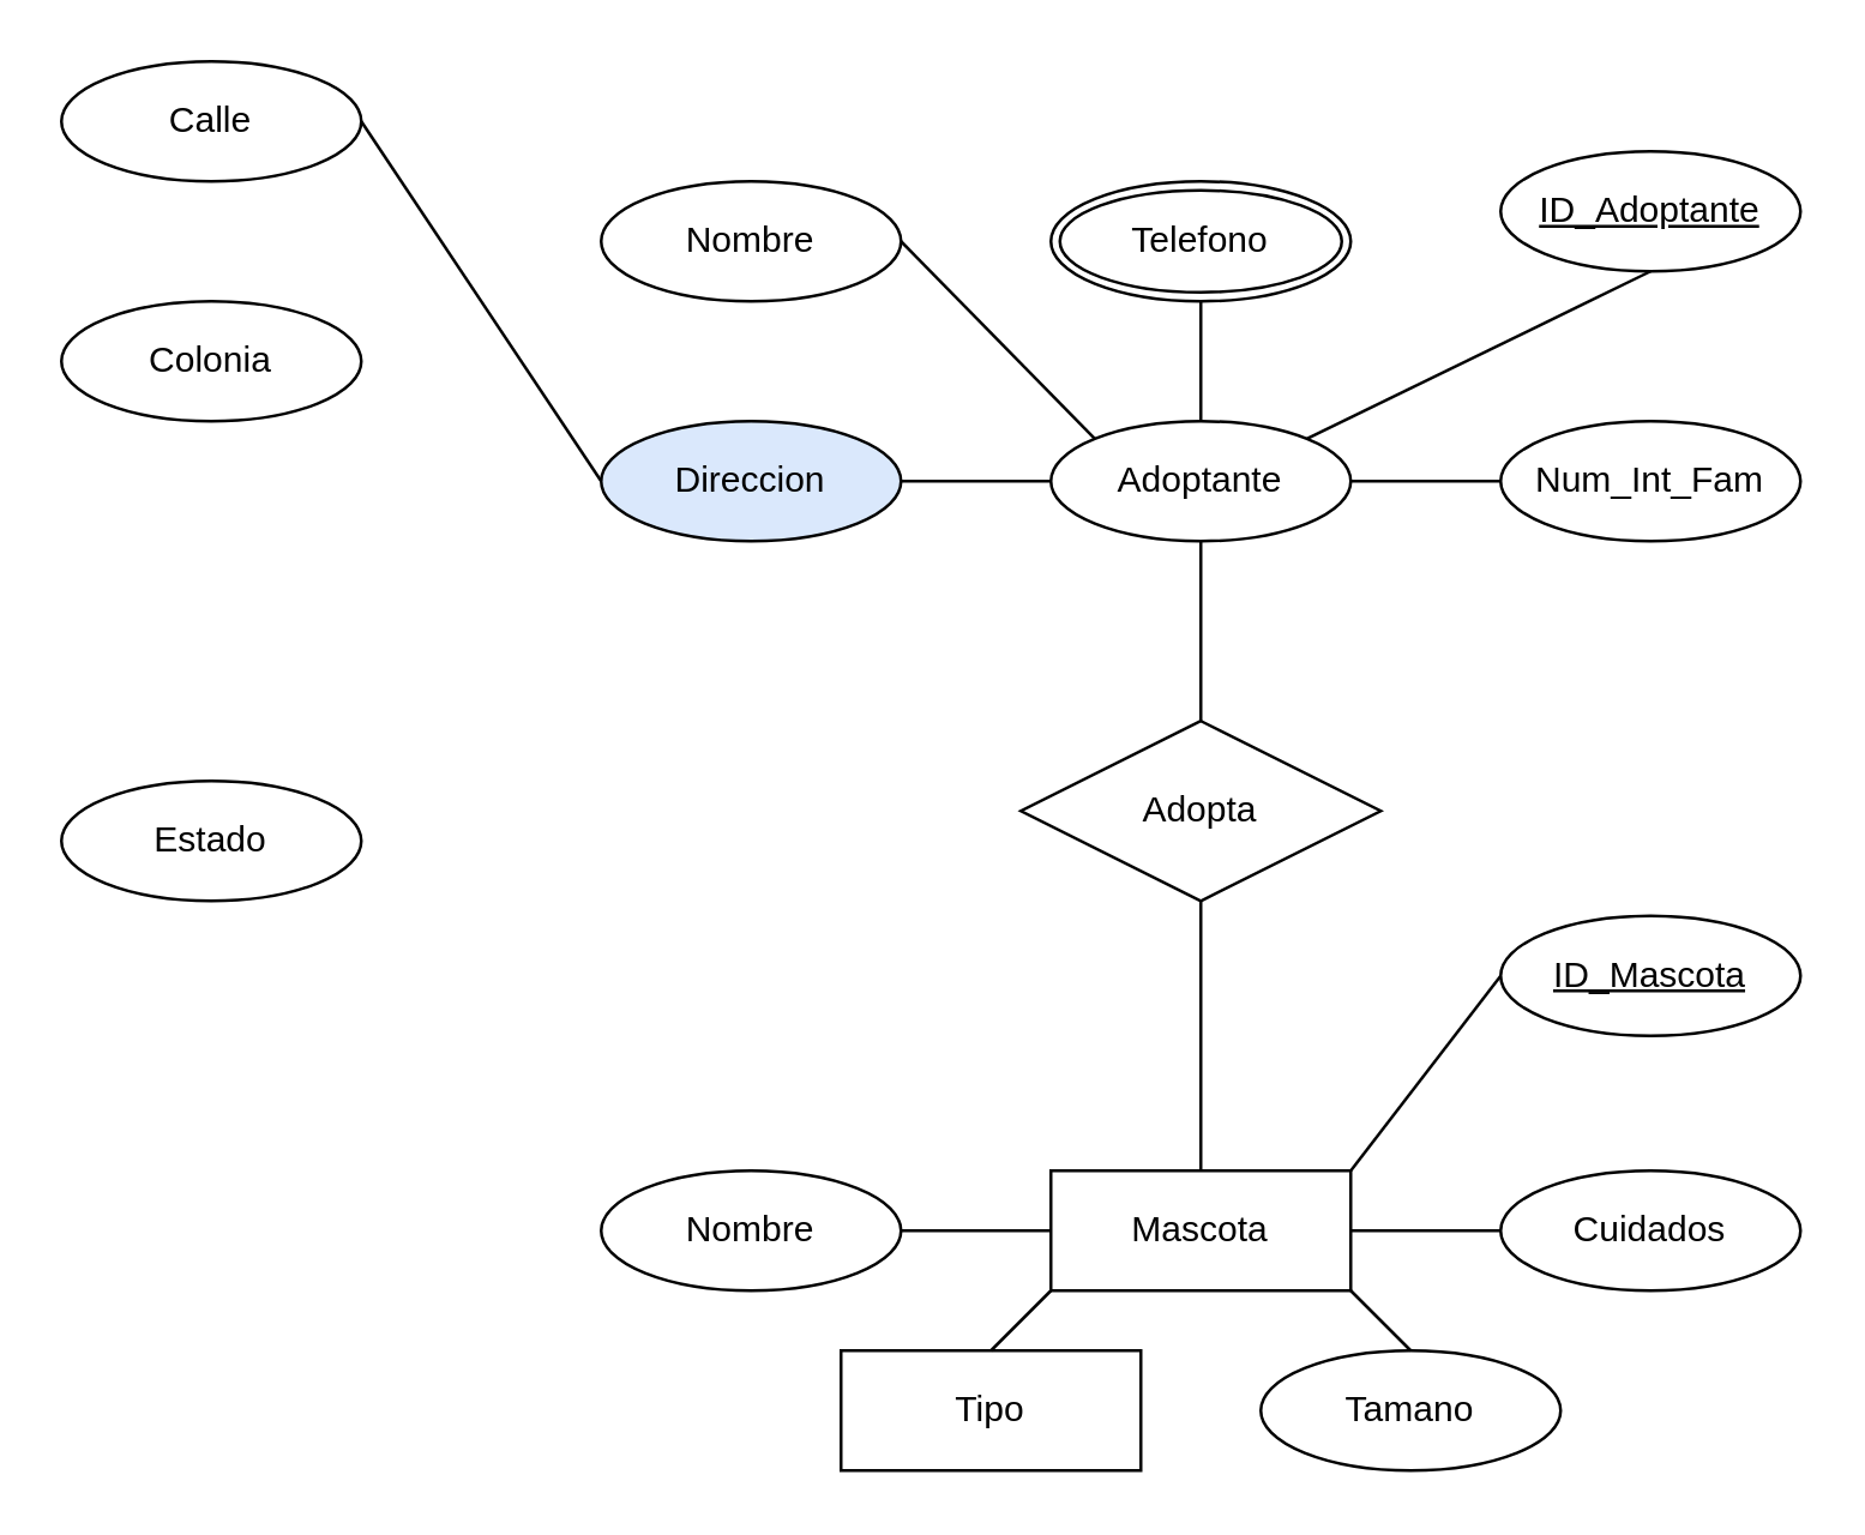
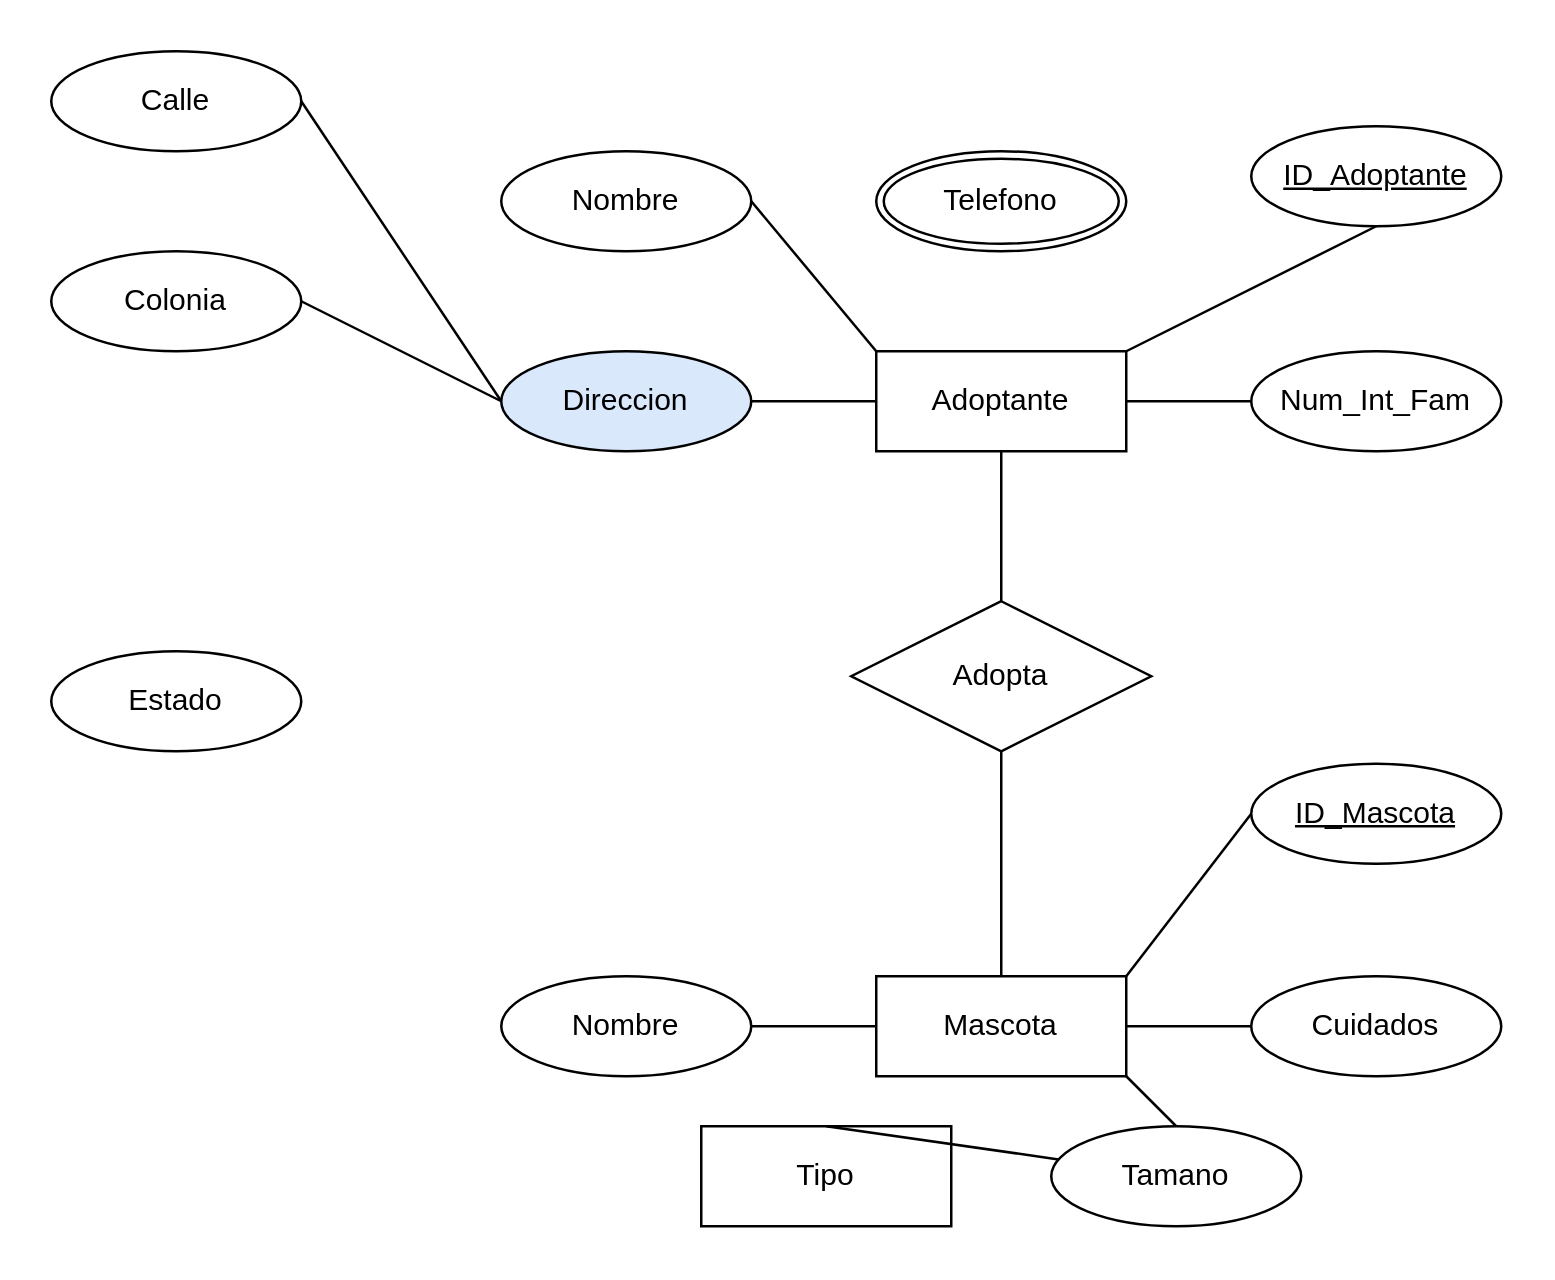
- <mxCell id="27" value="" style="endArrow=none;html=1;rounded=0;exitX=0.5;exitY=1;exitDx=0;exitDy=0;entryX=0.5;entryY=0;entryDx=0;entryDy=0;" edge="1" parent="1" source="8" target="2"><mxGeometry relative="1" as="geometry"><mxPoint x="300" y="390" as="sourcePoint" /><mxPoint x="460" y="390" as="targetPoint" /></mxGeometry></mxCell>
+ <mxCell id="31" value="" style="endArrow=none;html=1;rounded=0;exitX=1;exitY=0.5;exitDx=0;exitDy=0;entryX=0;entryY=0.5;entryDx=0;entryDy=0;" edge="1" parent="1" source="5" target="3"><mxGeometry relative="1" as="geometry"><mxPoint x="300" y="390" as="sourcePoint" /><mxPoint x="460" y="390" as="targetPoint" /></mxGeometry></mxCell>
- <mxCell id="2" value="Adoptante" style="ellipse;whiteSpace=wrap;html=1;align=center;" vertex="1" parent="1"><mxGeometry x="350" y="140" width="100" height="40" as="geometry" /></mxCell>
+ <mxCell id="2" value="Adoptante" style="whiteSpace=wrap;html=1;align=center;" vertex="1" parent="1"><mxGeometry x="350" y="140" width="100" height="40" as="geometry" /></mxCell>
- <mxCell id="22" value="" style="endArrow=none;html=1;rounded=0;exitX=0.5;exitY=0;exitDx=0;exitDy=0;entryX=0;entryY=1;entryDx=0;entryDy=0;" edge="1" parent="1" source="14" target="11"><mxGeometry relative="1" as="geometry"><mxPoint x="300" y="390" as="sourcePoint" /><mxPoint x="460" y="390" as="targetPoint" /></mxGeometry></mxCell>
+ <mxCell id="22" value="" style="endArrow=none;html=1;rounded=0;exitX=0.5;exitY=0;exitDx=0;exitDy=0;" edge="1" parent="1" source="14" target="15"><mxGeometry relative="1" as="geometry"><mxPoint x="300" y="390" as="sourcePoint" /><mxPoint x="460" y="390" as="targetPoint" /></mxGeometry></mxCell>
